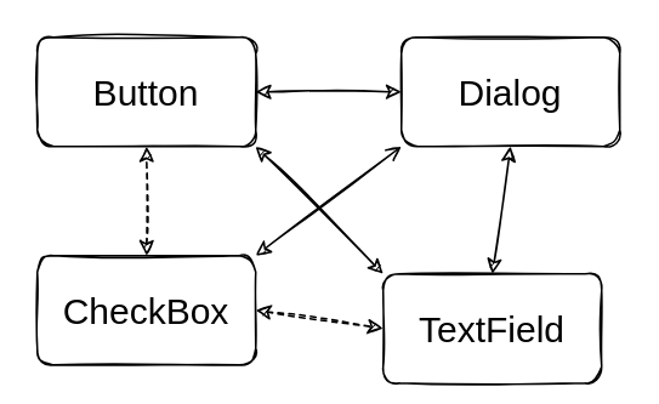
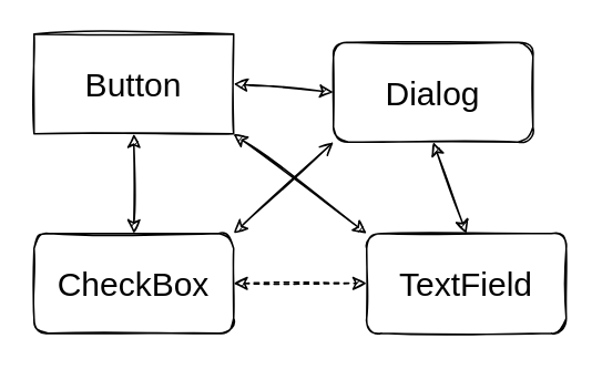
- <mxCell id="2" value="Button" style="rounded=1;whiteSpace=wrap;html=1;fontSize=20;sketch=1;fillColor=none;" vertex="1" parent="1"><mxGeometry x="20" y="20" width="120" height="60" as="geometry" /></mxCell>
+ <mxCell id="2" value="Button" style="whiteSpace=wrap;html=1;fontSize=20;sketch=1;fillColor=none;rounded=0;" vertex="1" parent="1"><mxGeometry x="20" y="20" width="120" height="60" as="geometry" /></mxCell>
- <mxCell id="4" value="&lt;span&gt;Dialog&lt;/span&gt;" style="rounded=1;whiteSpace=wrap;html=1;fontSize=20;sketch=1;fillColor=none;" vertex="1" parent="1"><mxGeometry x="220" y="20" width="120" height="60" as="geometry" /></mxCell>
+ <mxCell id="4" value="&lt;span&gt;Dialog&lt;/span&gt;" style="rounded=1;whiteSpace=wrap;html=1;fontSize=20;sketch=1;fillColor=none;" vertex="1" parent="1"><mxGeometry x="200" y="25" width="120" height="60" as="geometry" /></mxCell>
- <mxCell id="6" value="" style="endArrow=classic;startArrow=classic;html=1;rounded=0;fontSize=20;entryX=0.5;entryY=1;entryDx=0;entryDy=0;exitX=0.5;exitY=0;exitDx=0;exitDy=0;sketch=1;dashed=1;" edge="1" parent="1" source="3" target="2"><mxGeometry width="50" height="50" relative="1" as="geometry"><mxPoint x="380" y="390" as="sourcePoint" /><mxPoint x="430" y="340" as="targetPoint" /></mxGeometry></mxCell>
+ <mxCell id="6" value="" style="endArrow=classic;startArrow=classic;html=1;rounded=0;fontSize=20;entryX=0.5;entryY=1;entryDx=0;entryDy=0;exitX=0.5;exitY=0;exitDx=0;exitDy=0;sketch=1;" edge="1" parent="1" source="3" target="2"><mxGeometry width="50" height="50" relative="1" as="geometry"><mxPoint x="380" y="390" as="sourcePoint" /><mxPoint x="430" y="340" as="targetPoint" /></mxGeometry></mxCell>
- <mxCell id="5" value="TextField" style="rounded=1;whiteSpace=wrap;html=1;fontSize=20;sketch=1;fillColor=none;" vertex="1" parent="1"><mxGeometry x="210" y="150" width="120" height="60" as="geometry" /></mxCell>
+ <mxCell id="5" value="TextField" style="rounded=1;whiteSpace=wrap;html=1;fontSize=20;sketch=1;fillColor=none;" vertex="1" parent="1"><mxGeometry x="220" y="140" width="120" height="60" as="geometry" /></mxCell>
